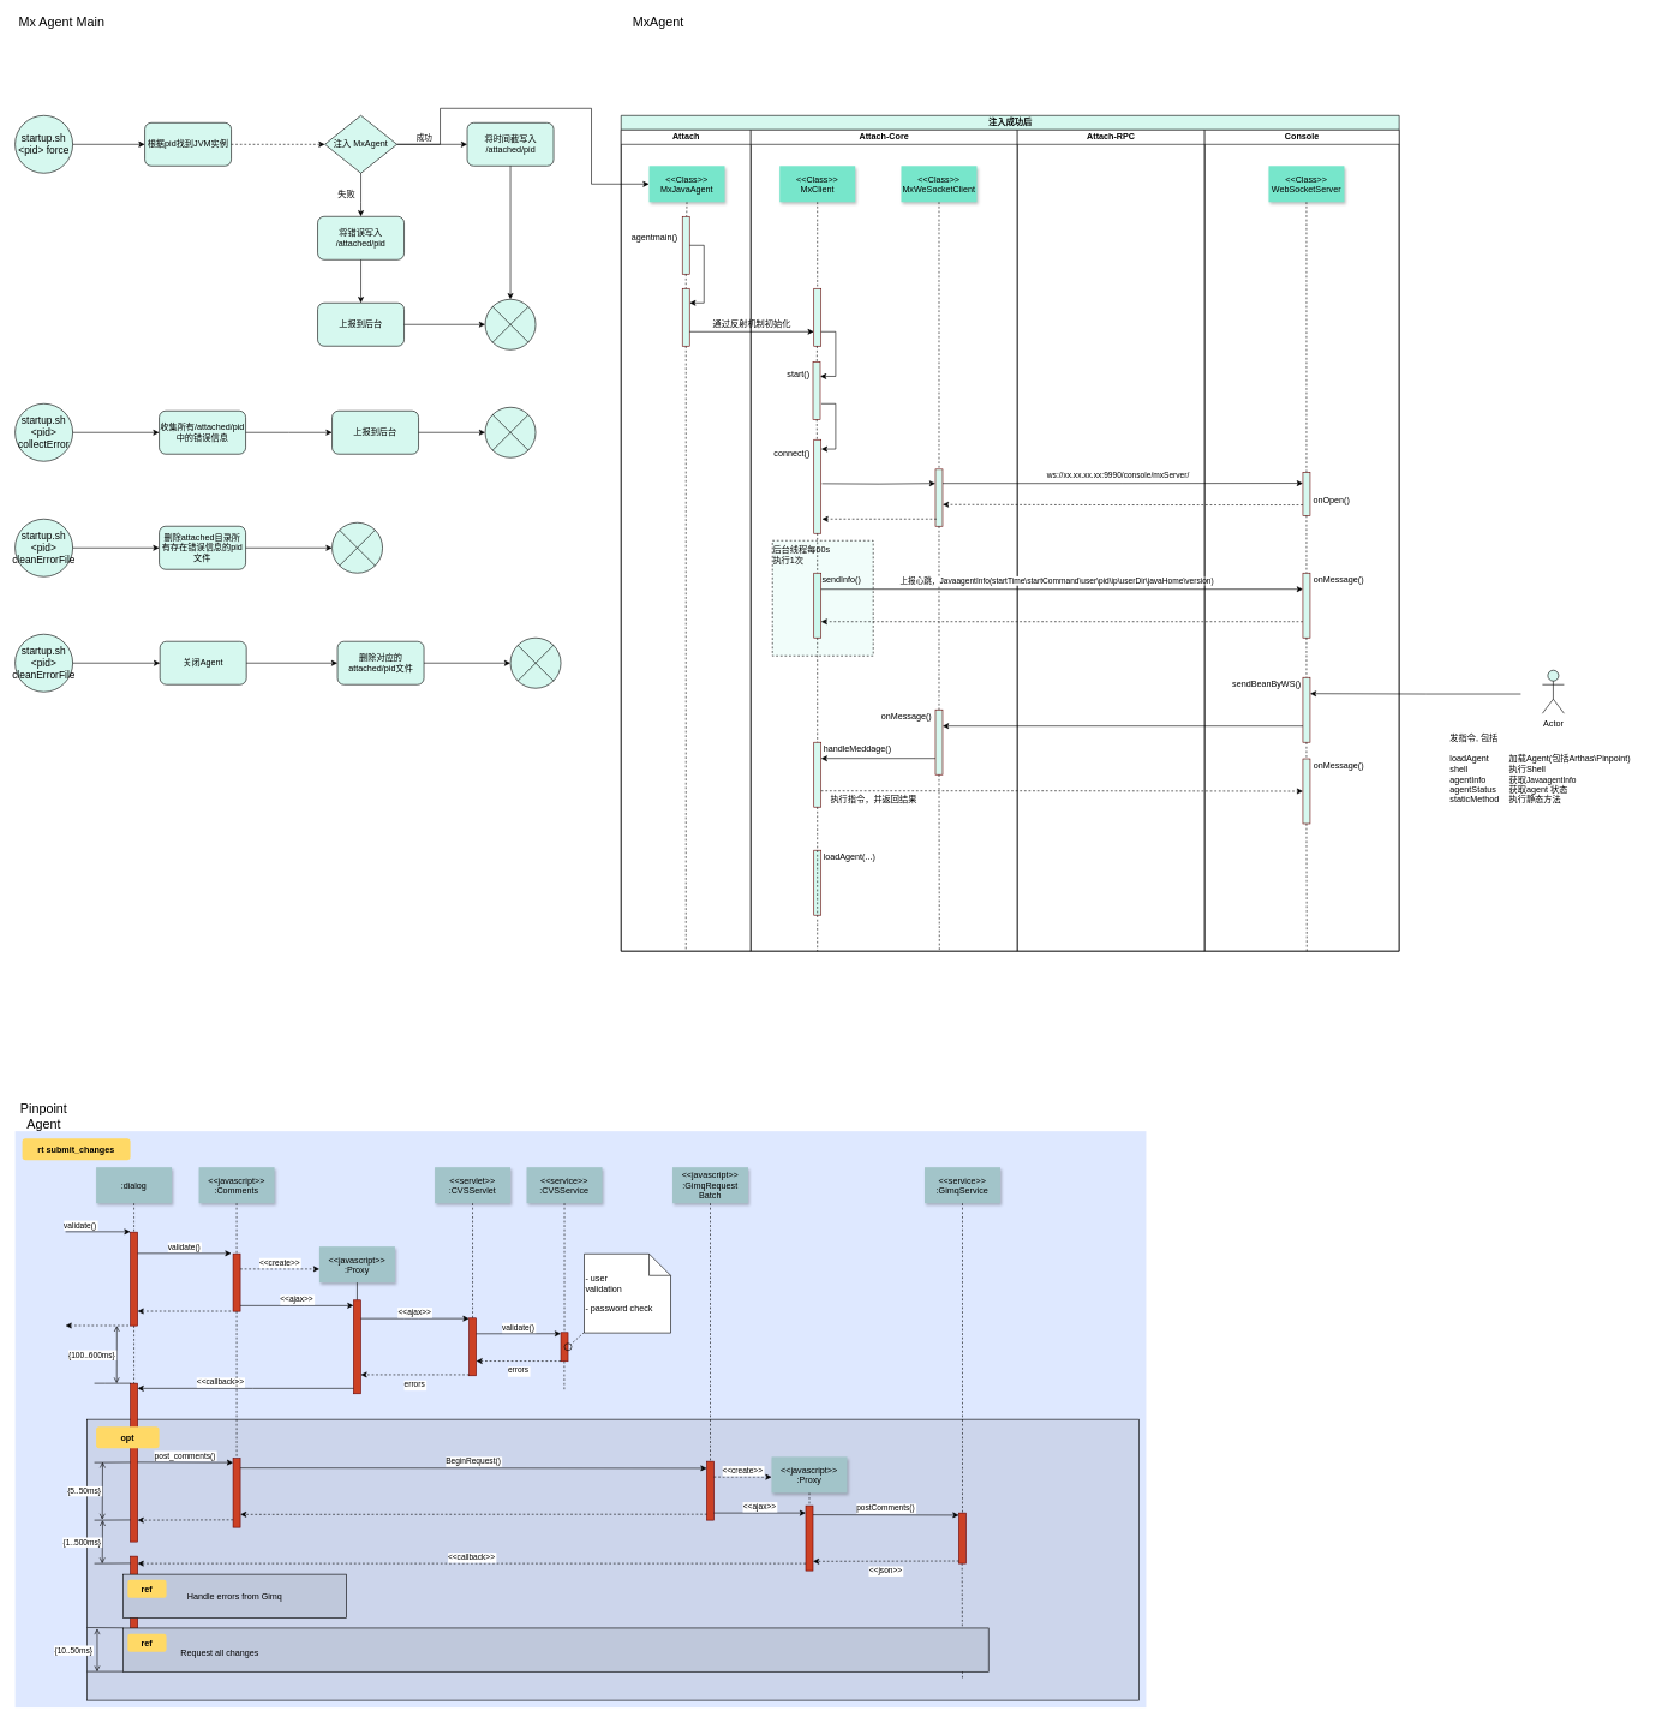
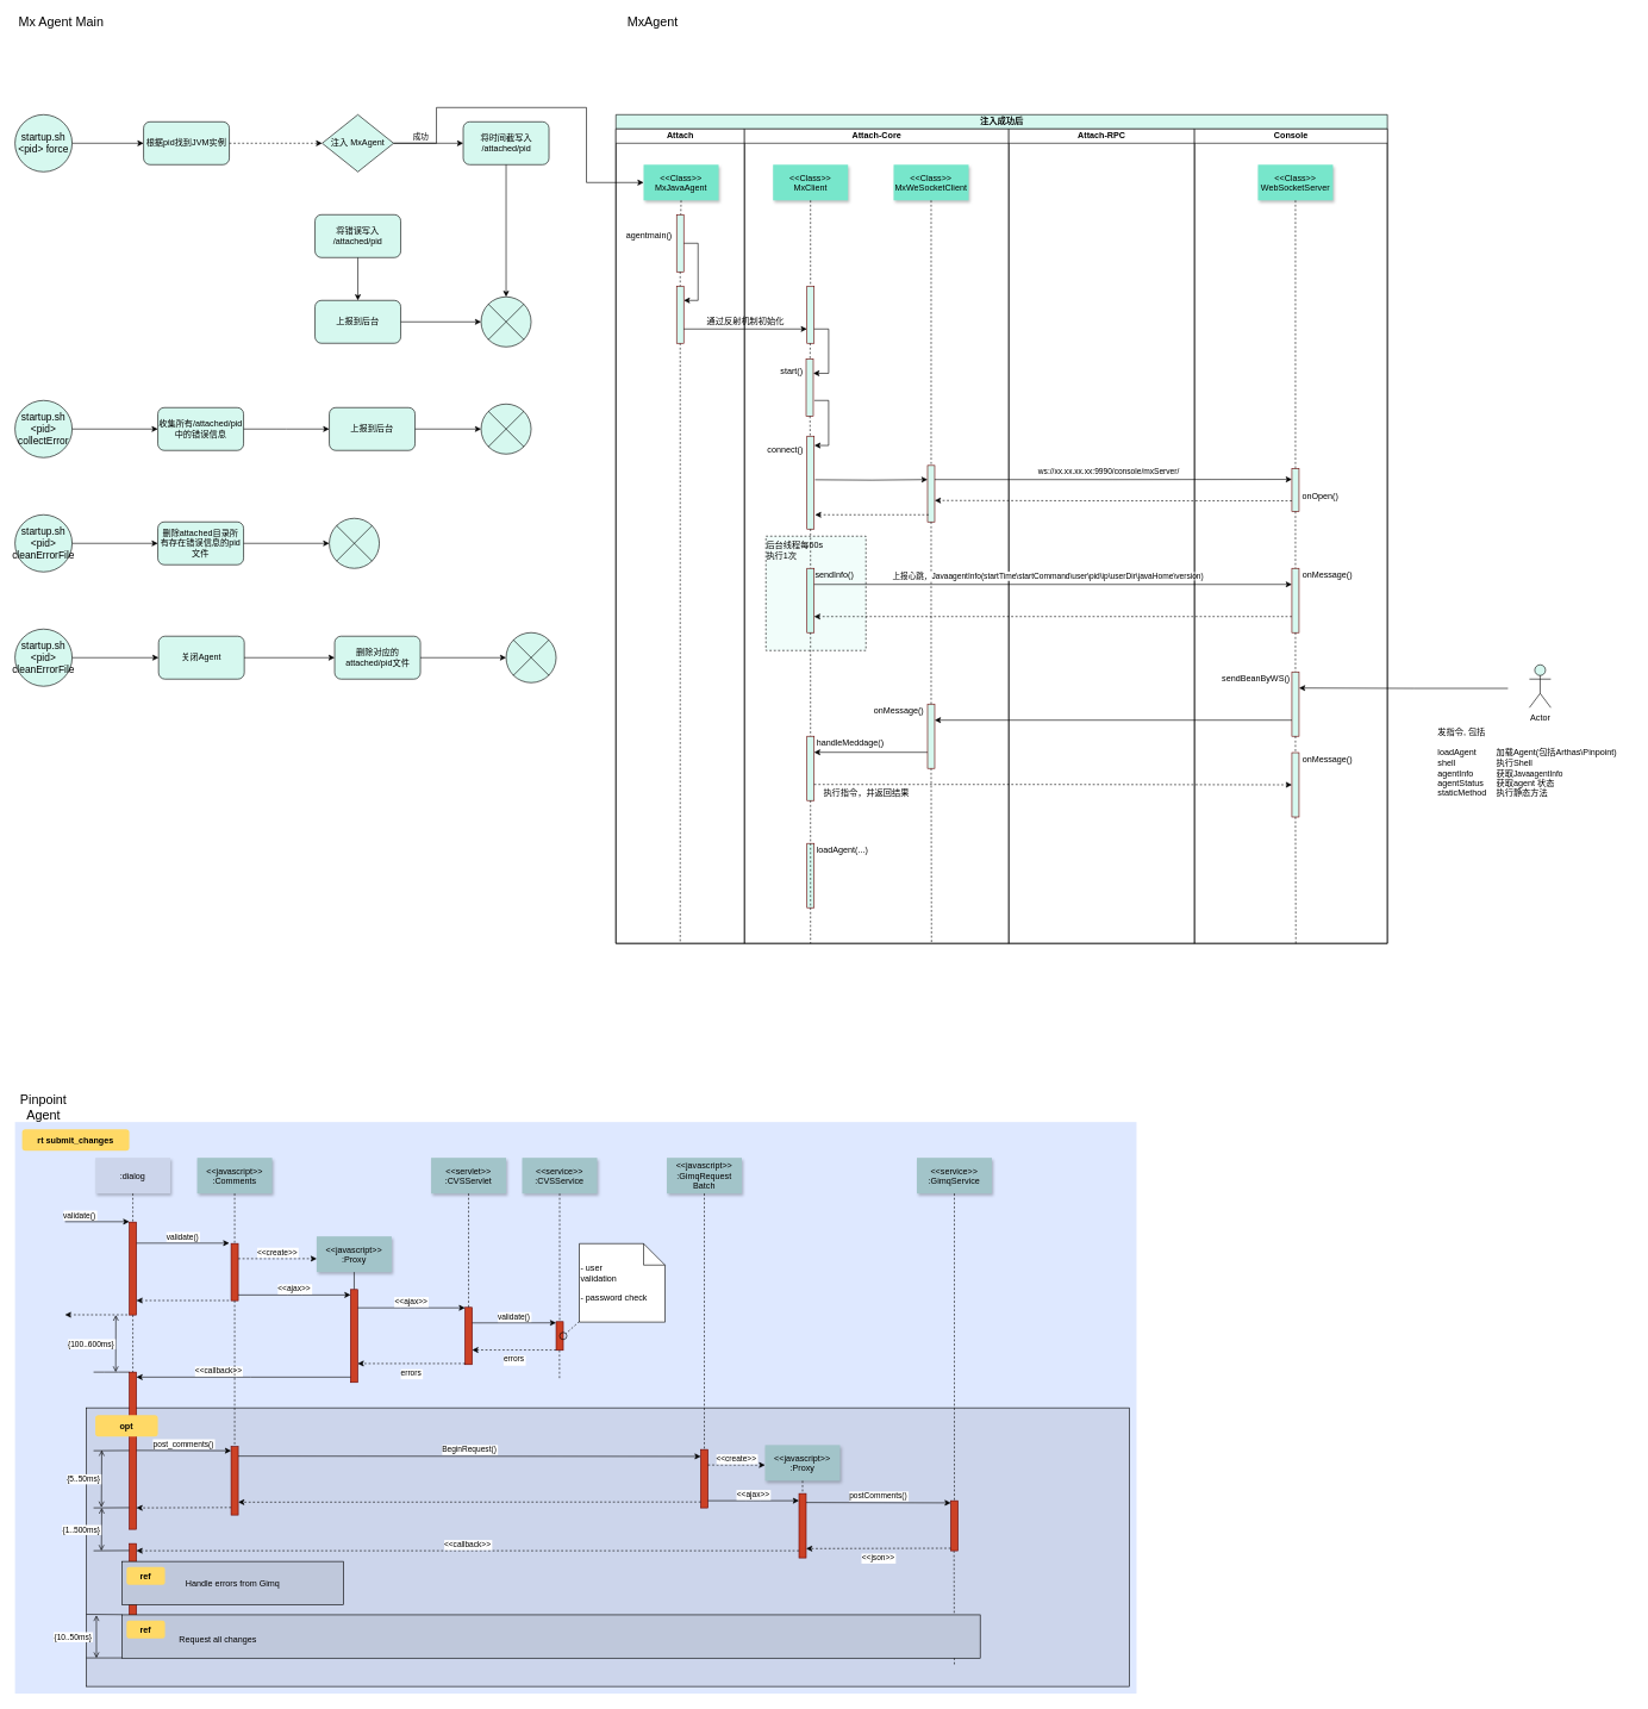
- <mxCell id="82" style="edgeStyle=orthogonalEdgeStyle;rounded=0;orthogonalLoop=1;jettySize=auto;html=1;exitX=0.5;exitY=1;exitDx=0;exitDy=0;entryX=0.5;entryY=0;entryDx=0;entryDy=0;fillColor=#77e6cb4d;" parent="1" source="84" target="88" edge="1"><mxGeometry relative="1" as="geometry"><Array as="points"><mxPoint x="500" y="280" /><mxPoint x="500" y="280" /></Array></mxGeometry></mxCell>
- <mxCell id="187" value="失败" style="text;html=1;align=center;verticalAlign=middle;resizable=0;points=[];autosize=1;" parent="1" vertex="1"><mxGeometry x="460" y="260" width="40" height="20" as="geometry" /></mxCell>
- <mxCell id="7" value=":dialog" style="shadow=1;fillColor=#A2C4C9;strokeColor=none" parent="1" vertex="1"><mxGeometry x="132.5" y="1620" width="105" height="50" as="geometry" /></mxCell>
+ <mxCell id="7" value=":dialog" style="shadow=1;fillColor=#ccd5eb;strokeColor=none;" parent="1" vertex="1"><mxGeometry x="132.5" y="1620" width="105" height="50" as="geometry" /></mxCell>
